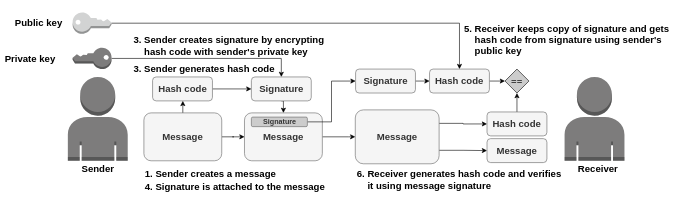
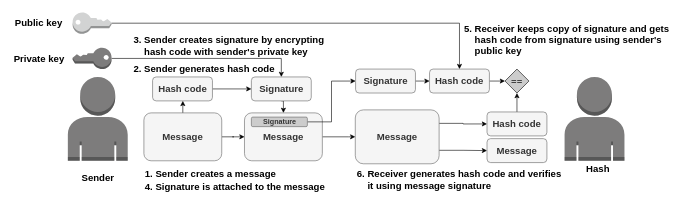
- <mxCell id="10" value="&lt;font style=&quot;font-size: 16px&quot;&gt;Private key&lt;/font&gt;" style="text;html=1;align=left;verticalAlign=middle;resizable=0;points=[];autosize=1;fontStyle=1" parent="1" vertex="1"><mxGeometry x="5" y="87.09" width="100" height="20" as="geometry" /></mxCell>
+ <mxCell id="10" value="&lt;font style=&quot;font-size: 16px&quot;&gt;Private key&lt;/font&gt;" style="text;html=1;align=left;verticalAlign=middle;resizable=0;points=[];autosize=1;fontStyle=1" parent="1" vertex="1"><mxGeometry x="20" y="87.09" width="100" height="20" as="geometry" /></mxCell>
- <mxCell id="27" value="&lt;font style=&quot;font-size: 16px&quot;&gt;3. Sender generates hash code&lt;/font&gt;" style="text;html=1;align=left;verticalAlign=middle;resizable=0;points=[];autosize=1;fontSize=16;fontStyle=1" parent="1" vertex="1"><mxGeometry x="220" y="105.09" width="250" height="20" as="geometry" /></mxCell>
+ <mxCell id="27" value="&lt;font style=&quot;font-size: 16px&quot;&gt;2. Sender generates hash code&lt;/font&gt;" style="text;html=1;align=left;verticalAlign=middle;resizable=0;points=[];autosize=1;fontSize=16;fontStyle=1" parent="1" vertex="1"><mxGeometry x="220" y="105.09" width="250" height="20" as="geometry" /></mxCell>
- <mxCell id="2" value="Sender" style="text;html=1;align=center;verticalAlign=middle;resizable=0;points=[];;autosize=1;fontSize=16;fontStyle=1" parent="1" vertex="1"><mxGeometry x="127" y="272" width="70" height="20" as="geometry" /></mxCell>
+ <mxCell id="2" value="Sender" style="text;html=1;align=center;verticalAlign=middle;resizable=0;points=[];;autosize=1;fontSize=16;fontStyle=1" parent="1" vertex="1"><mxGeometry x="127" y="287" width="70" height="20" as="geometry" /></mxCell>
- <mxCell id="4" value="Receiver" style="text;html=1;align=center;verticalAlign=middle;resizable=0;points=[];;autosize=1;fontSize=16;fontStyle=1" parent="1" vertex="1"><mxGeometry x="956.5" y="272" width="80" height="20" as="geometry" /></mxCell>
+ <mxCell id="4" value="Hash" style="text;html=1;align=center;verticalAlign=middle;resizable=0;points=[];;autosize=1;fontSize=16;fontStyle=1" parent="1" vertex="1"><mxGeometry x="956.5" y="272" width="80" height="20" as="geometry" /></mxCell>
